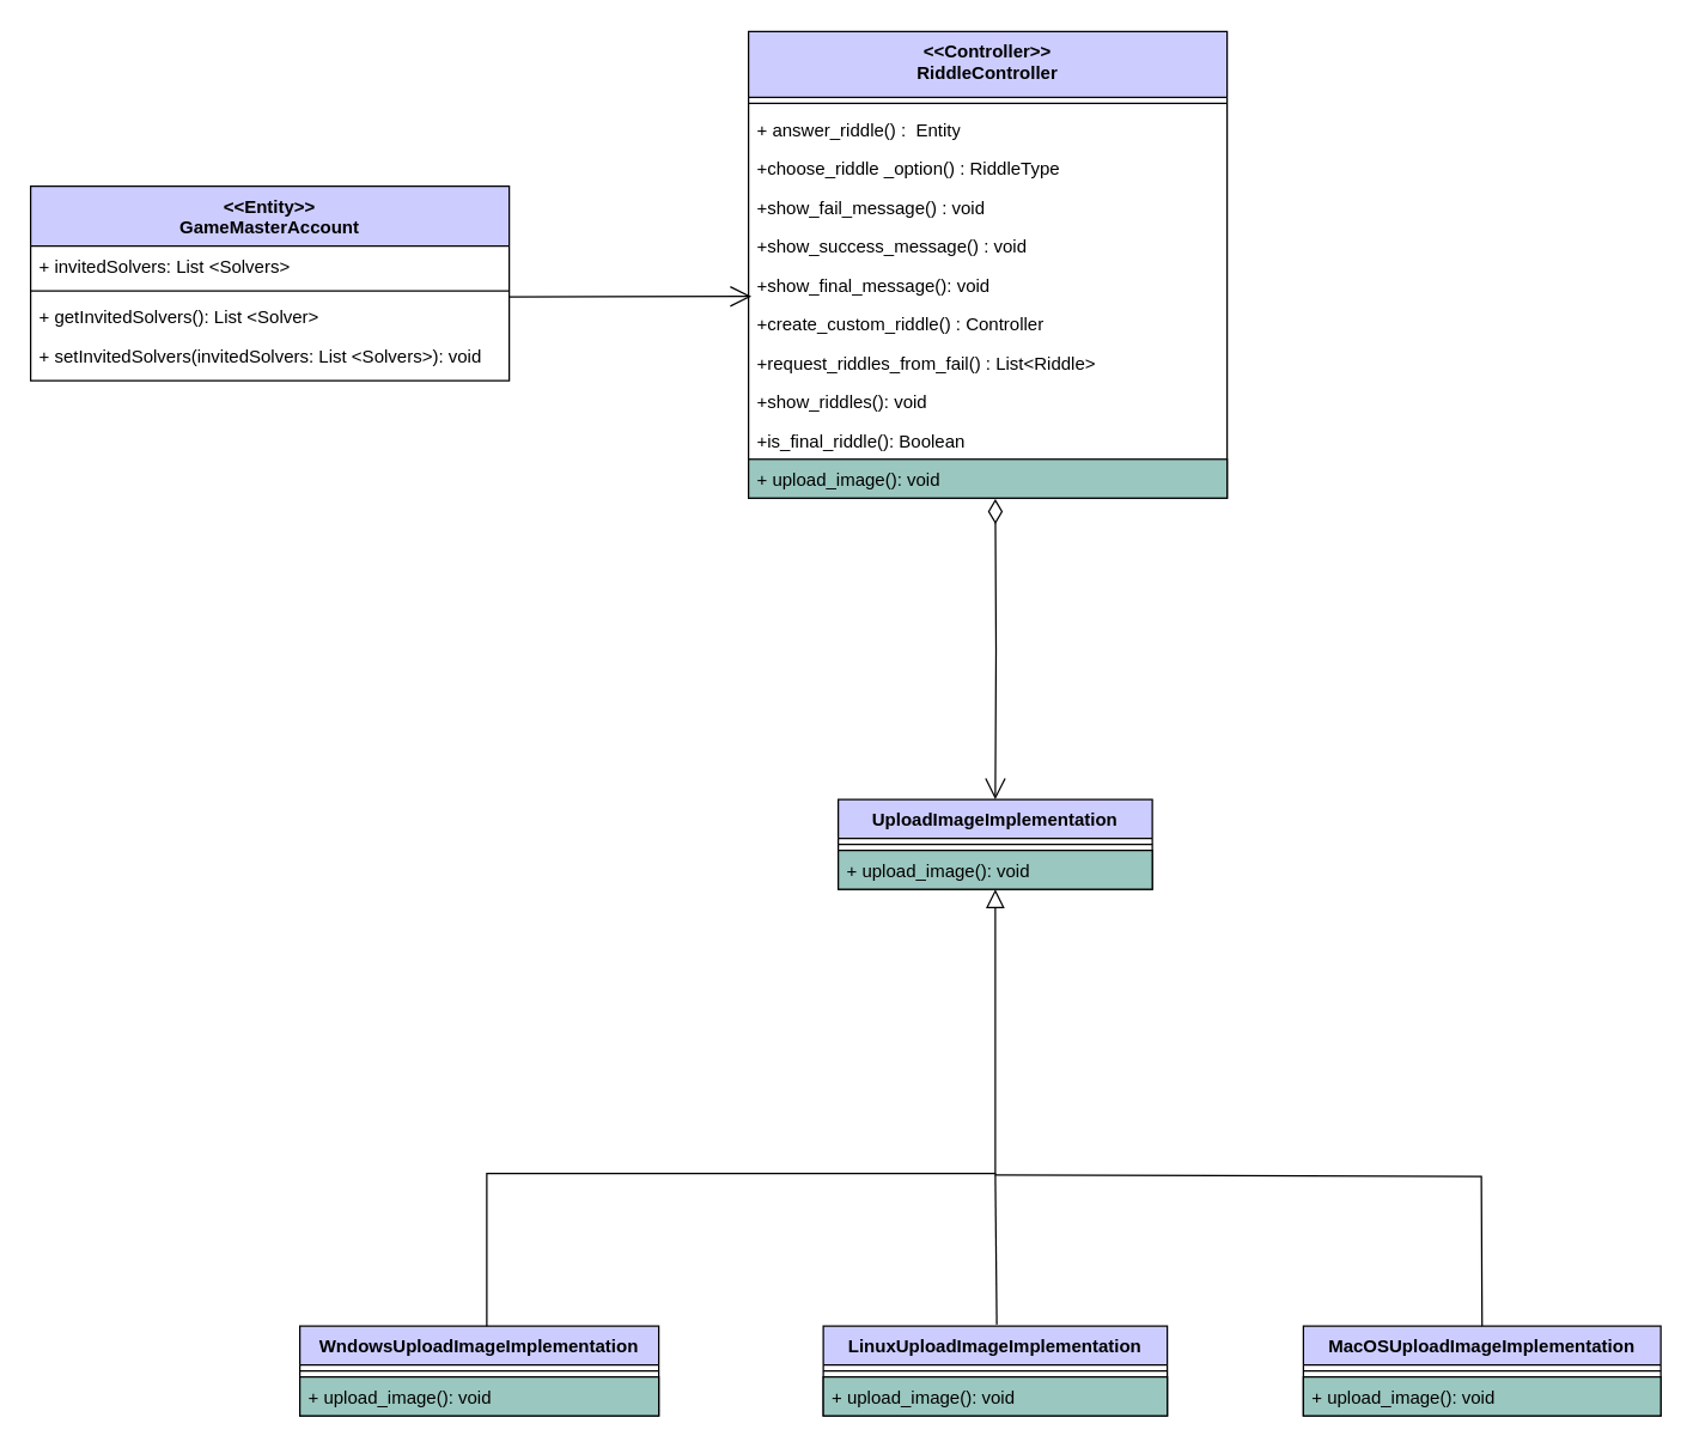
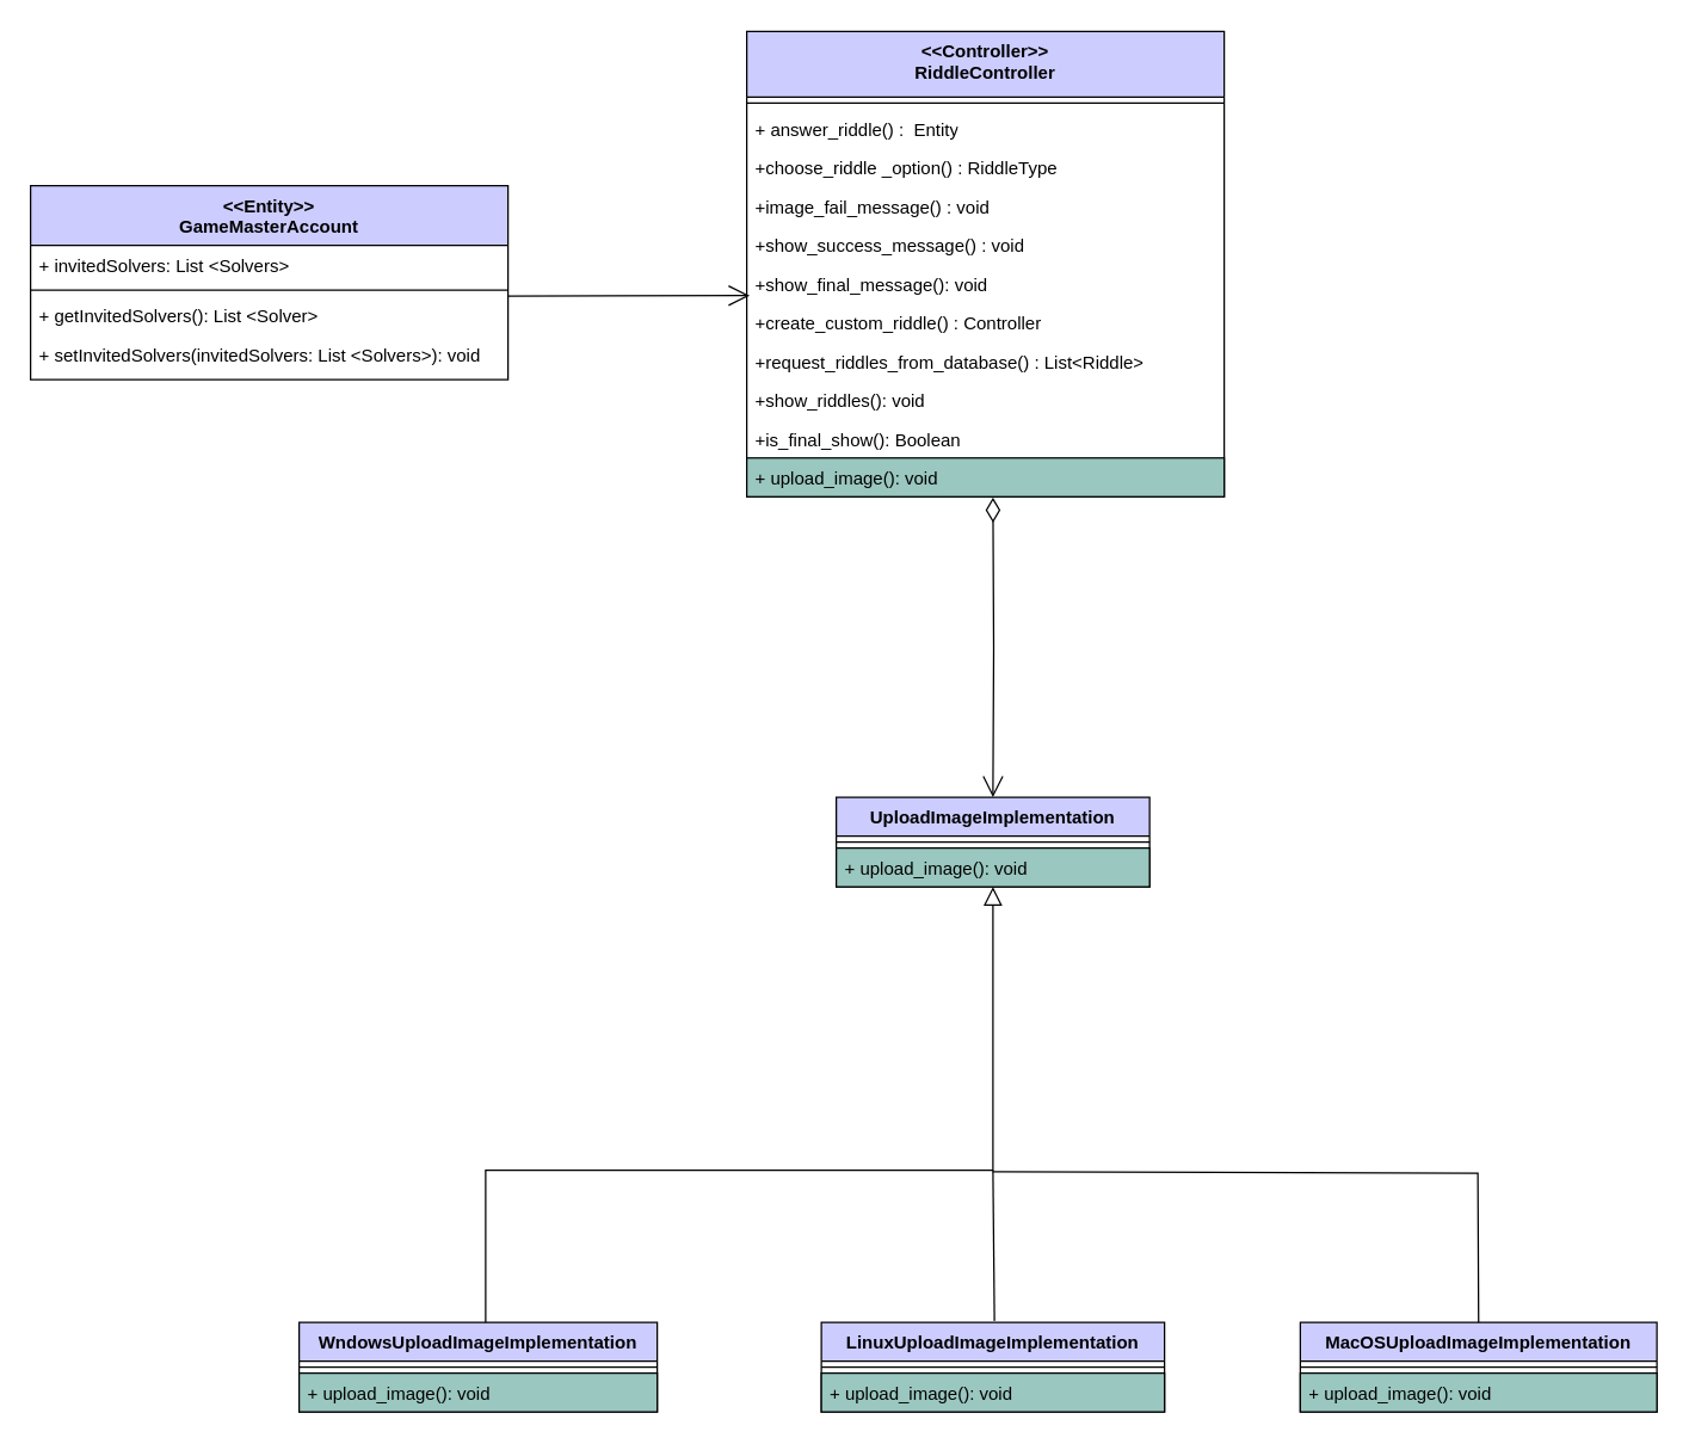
- <mxCell id="27" value="+show_fail_message() : void" style="text;strokeColor=none;fillColor=none;align=left;verticalAlign=top;spacingLeft=4;spacingRight=4;overflow=hidden;rotatable=0;points=[[0,0.5],[1,0.5]];portConstraint=eastwest;whiteSpace=wrap;html=1;" parent="23" vertex="1"><mxGeometry y="104" width="320" height="26" as="geometry" /></mxCell>
+ <mxCell id="27" value="+image_fail_message() : void" style="text;strokeColor=none;fillColor=none;align=left;verticalAlign=top;spacingLeft=4;spacingRight=4;overflow=hidden;rotatable=0;points=[[0,0.5],[1,0.5]];portConstraint=eastwest;whiteSpace=wrap;html=1;" parent="23" vertex="1"><mxGeometry y="104" width="320" height="26" as="geometry" /></mxCell>
- <mxCell id="31" value="+request_riddles_from_fail() : List&amp;lt;Riddle&amp;gt;" style="text;strokeColor=none;fillColor=none;align=left;verticalAlign=top;spacingLeft=4;spacingRight=4;overflow=hidden;rotatable=0;points=[[0,0.5],[1,0.5]];portConstraint=eastwest;whiteSpace=wrap;html=1;" parent="23" vertex="1"><mxGeometry y="208" width="320" height="26" as="geometry" /></mxCell>
+ <mxCell id="31" value="+request_riddles_from_database() : List&amp;lt;Riddle&amp;gt;" style="text;strokeColor=none;fillColor=none;align=left;verticalAlign=top;spacingLeft=4;spacingRight=4;overflow=hidden;rotatable=0;points=[[0,0.5],[1,0.5]];portConstraint=eastwest;whiteSpace=wrap;html=1;" parent="23" vertex="1"><mxGeometry y="208" width="320" height="26" as="geometry" /></mxCell>
- <mxCell id="33" value="&lt;p style=&quot;margin: 0in; font-size: 9pt;&quot;&gt;+&lt;span style=&quot;font-size: 9pt; background-color: transparent; color: light-dark(rgb(0, 0, 0), rgb(255, 255, 255));&quot;&gt;is_final_riddle(): Boolean&lt;/span&gt;&lt;/p&gt;" style="text;strokeColor=none;fillColor=none;align=left;verticalAlign=top;spacingLeft=4;spacingRight=4;overflow=hidden;rotatable=0;points=[[0,0.5],[1,0.5]];portConstraint=eastwest;whiteSpace=wrap;html=1;" parent="23" vertex="1"><mxGeometry y="260" width="320" height="26" as="geometry" /></mxCell>
+ <mxCell id="33" value="&lt;p style=&quot;margin: 0in; font-size: 9pt;&quot;&gt;+&lt;span style=&quot;font-size: 9pt; background-color: transparent; color: light-dark(rgb(0, 0, 0), rgb(255, 255, 255));&quot;&gt;is_final_show(): Boolean&lt;/span&gt;&lt;/p&gt;" style="text;strokeColor=none;fillColor=none;align=left;verticalAlign=top;spacingLeft=4;spacingRight=4;overflow=hidden;rotatable=0;points=[[0,0.5],[1,0.5]];portConstraint=eastwest;whiteSpace=wrap;html=1;" parent="23" vertex="1"><mxGeometry y="260" width="320" height="26" as="geometry" /></mxCell>
